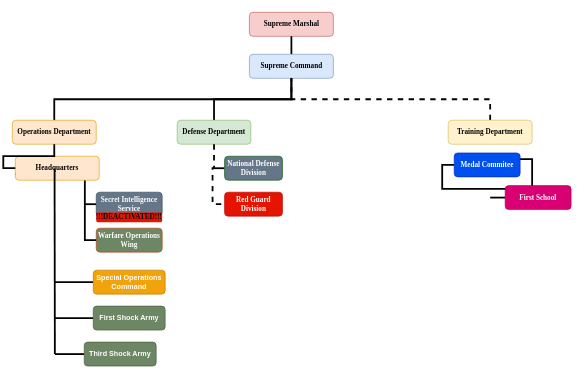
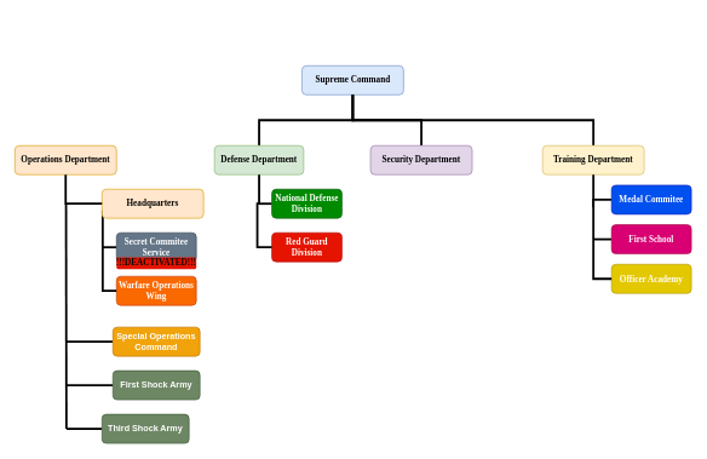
- <mxCell id="2" value="&lt;b&gt;Supreme Marshal&lt;/b&gt;" style="rounded=1;whiteSpace=wrap;html=1;fillColor=#f8cecc;strokeColor=#b85450;fontFamily=Sulphur Point;FType=g;" parent="1" vertex="1"><mxGeometry x="415.5" y="20" width="140" height="40" as="geometry" /></mxCell>
- <mxCell id="3" style="edgeStyle=orthogonalEdgeStyle;rounded=0;orthogonalLoop=1;jettySize=auto;html=1;exitX=0.5;exitY=0;exitDx=0;exitDy=0;entryX=0.5;entryY=1;entryDx=0;entryDy=0;endArrow=none;endFill=0;strokeWidth=3;" parent="1" source="4" target="2" edge="1"><mxGeometry relative="1" as="geometry" /></mxCell>
- <mxCell id="5" style="edgeStyle=orthogonalEdgeStyle;rounded=0;orthogonalLoop=1;jettySize=auto;html=1;exitX=0.5;exitY=0;exitDx=0;exitDy=0;entryX=0.5;entryY=1;entryDx=0;entryDy=0;endArrow=none;endFill=0;strokeWidth=3;" parent="1" source="21" target="4" edge="1"><mxGeometry relative="1" as="geometry" /></mxCell>
- <mxCell id="8" style="edgeStyle=orthogonalEdgeStyle;rounded=0;orthogonalLoop=1;jettySize=auto;html=1;exitX=0.5;exitY=0;exitDx=0;exitDy=0;entryX=0.5;entryY=1;entryDx=0;entryDy=0;endArrow=none;endFill=0;strokeWidth=3;dashed=1;" parent="1" source="31" target="4" edge="1"><mxGeometry relative="1" as="geometry" /></mxCell>
+ <mxCell id="8" style="edgeStyle=orthogonalEdgeStyle;rounded=0;orthogonalLoop=1;jettySize=auto;html=1;exitX=0.5;exitY=0;exitDx=0;exitDy=0;entryX=0.5;entryY=1;entryDx=0;entryDy=0;endArrow=none;endFill=0;strokeWidth=3;" parent="1" source="31" target="4" edge="1"><mxGeometry relative="1" as="geometry" /></mxCell>
+ <mxCell id="7" style="edgeStyle=orthogonalEdgeStyle;rounded=0;orthogonalLoop=1;jettySize=auto;html=1;exitX=0.5;exitY=0;exitDx=0;exitDy=0;entryX=0.5;entryY=1;entryDx=0;entryDy=0;endArrow=none;endFill=0;strokeWidth=3;" parent="1" source="10" target="4" edge="1"><mxGeometry relative="1" as="geometry" /></mxCell>
+ <mxCell id="10" value="&lt;b&gt;Security Department&lt;br&gt;&lt;/b&gt;" style="rounded=1;whiteSpace=wrap;html=1;fillColor=#e1d5e7;strokeColor=#9673a6;fontFamily=Sulphur Point;FType=g;" parent="9" vertex="1"><mxGeometry width="140" height="40" as="geometry" /></mxCell>
- <mxCell id="33" value="&lt;b&gt;Medal Commitee&lt;br&gt;&lt;/b&gt;" style="rounded=1;whiteSpace=wrap;html=1;fillColor=#0050ef;strokeColor=#001DBC;fontFamily=Sulphur Point;FType=g;fontColor=#ffffff;" parent="1" vertex="1"><mxGeometry x="757" y="254.5" width="110" height="40" as="geometry" /></mxCell>
+ <mxCell id="33" value="&lt;b&gt;Medal Commitee&lt;br&gt;&lt;/b&gt;" style="rounded=1;whiteSpace=wrap;html=1;fillColor=#0050ef;strokeColor=#001DBC;fontFamily=Sulphur Point;FType=g;fontColor=#ffffff;" parent="1" vertex="1"><mxGeometry x="842" y="254.5" width="110" height="40" as="geometry" /></mxCell>
- <mxCell id="26" value="&lt;b&gt;Headquarters&lt;/b&gt;" style="rounded=1;whiteSpace=wrap;html=1;fillColor=#ffe6cc;strokeColor=#d79b00;fontFamily=Sulphur Point;FType=g;" parent="1" vertex="1"><mxGeometry x="25" y="260" width="140" height="40" as="geometry" /></mxCell>
+ <mxCell id="26" value="&lt;b&gt;Headquarters&lt;/b&gt;" style="rounded=1;whiteSpace=wrap;html=1;fillColor=#ffe6cc;strokeColor=#d79b00;fontFamily=Sulphur Point;FType=g;" parent="1" vertex="1"><mxGeometry x="140" y="260" width="140" height="40" as="geometry" /></mxCell>
- <mxCell id="16" value="&lt;b&gt;National Defense Division&lt;br&gt;&lt;/b&gt;" style="rounded=1;whiteSpace=wrap;html=1;fillColor=#647687;strokeColor=#005700;fontFamily=Sulphur Point;FType=g;fontColor=#ffffff;" parent="13" vertex="1"><mxGeometry x="79.024" y="60" width="96.585" height="40" as="geometry" /></mxCell>
+ <mxCell id="16" value="&lt;b&gt;National Defense Division&lt;br&gt;&lt;/b&gt;" style="rounded=1;whiteSpace=wrap;html=1;fillColor=#008a00;strokeColor=#005700;fontFamily=Sulphur Point;FType=g;fontColor=#ffffff;" parent="13" vertex="1"><mxGeometry x="79.024" y="60" width="96.585" height="40" as="geometry" /></mxCell>
- <mxCell id="18" style="edgeStyle=orthogonalEdgeStyle;rounded=0;orthogonalLoop=1;jettySize=auto;html=1;exitX=0.5;exitY=1;exitDx=0;exitDy=0;entryX=0;entryY=0.5;entryDx=0;entryDy=0;endArrow=none;endFill=0;strokeWidth=3;dashed=1;" parent="13" source="14" target="17" edge="1"><mxGeometry relative="1" as="geometry" /></mxCell>
+ <mxCell id="18" style="edgeStyle=orthogonalEdgeStyle;rounded=0;orthogonalLoop=1;jettySize=auto;html=1;exitX=0.5;exitY=1;exitDx=0;exitDy=0;entryX=0;entryY=0.5;entryDx=0;entryDy=0;endArrow=none;endFill=0;strokeWidth=3;" parent="13" source="14" target="17" edge="1"><mxGeometry relative="1" as="geometry" /></mxCell>
- <mxCell id="24" value="&lt;b&gt;Secret Intelligence Service&lt;br&gt;&lt;/b&gt;" style="rounded=1;whiteSpace=wrap;html=1;fillColor=#647687;strokeColor=#314354;fontFamily=Sulphur Point;FType=g;fontColor=#ffffff;" parent="1" vertex="1"><mxGeometry x="160" y="320" width="110" height="40" as="geometry" /></mxCell>
+ <mxCell id="24" value="&lt;b&gt;Secret Commitee Service&lt;br&gt;&lt;/b&gt;" style="rounded=1;whiteSpace=wrap;html=1;fillColor=#647687;strokeColor=#314354;fontFamily=Sulphur Point;FType=g;fontColor=#ffffff;" parent="1" vertex="1"><mxGeometry x="160" y="320" width="110" height="40" as="geometry" /></mxCell>
+ <mxCell id="37" style="edgeStyle=orthogonalEdgeStyle;rounded=0;orthogonalLoop=1;jettySize=auto;html=1;exitX=0.5;exitY=1;exitDx=0;exitDy=0;entryX=0;entryY=0.5;entryDx=0;entryDy=0;endArrow=none;endFill=0;strokeWidth=3;" parent="1" source="31" target="36" edge="1"><mxGeometry relative="1" as="geometry" /></mxCell>
+ <mxCell id="36" value="&lt;b&gt;Officer Academy&lt;br&gt;&lt;/b&gt;" style="rounded=1;whiteSpace=wrap;html=1;fillColor=#e3c800;strokeColor=#B09500;fontFamily=Sulphur Point;FType=g;fontColor=#ffffff;" parent="1" vertex="1"><mxGeometry x="842" y="363.5" width="110" height="40" as="geometry" /></mxCell>
- <mxCell id="22" value="&lt;b&gt;Warfare Operations Wing&lt;br&gt;&lt;/b&gt;" style="rounded=1;whiteSpace=wrap;html=1;fillColor=#6d8764;strokeColor=#C73500;fontFamily=Sulphur Point;FType=g;fontColor=#ffffff;" parent="1" vertex="1"><mxGeometry x="160" y="380" width="110" height="40" as="geometry" /></mxCell>
+ <mxCell id="22" value="&lt;b&gt;Warfare Operations Wing&lt;br&gt;&lt;/b&gt;" style="rounded=1;whiteSpace=wrap;html=1;fillColor=#fa6800;strokeColor=#C73500;fontFamily=Sulphur Point;FType=g;fontColor=#ffffff;" parent="1" vertex="1"><mxGeometry x="160" y="380" width="110" height="40" as="geometry" /></mxCell>
